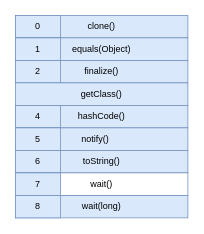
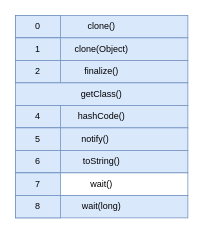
- <mxCell id="4" value="equals(Object)" style="rounded=0;whiteSpace=wrap;html=1;fillColor=#dae8fc;strokeColor=#6c8ebf;" vertex="1" parent="1"><mxGeometry x="20" y="50" width="230" height="30" as="geometry" /></mxCell>
+ <mxCell id="4" value="clone(Object)" style="rounded=0;whiteSpace=wrap;html=1;fillColor=#dae8fc;strokeColor=#6c8ebf;" vertex="1" parent="1"><mxGeometry x="20" y="50" width="230" height="30" as="geometry" /></mxCell>
